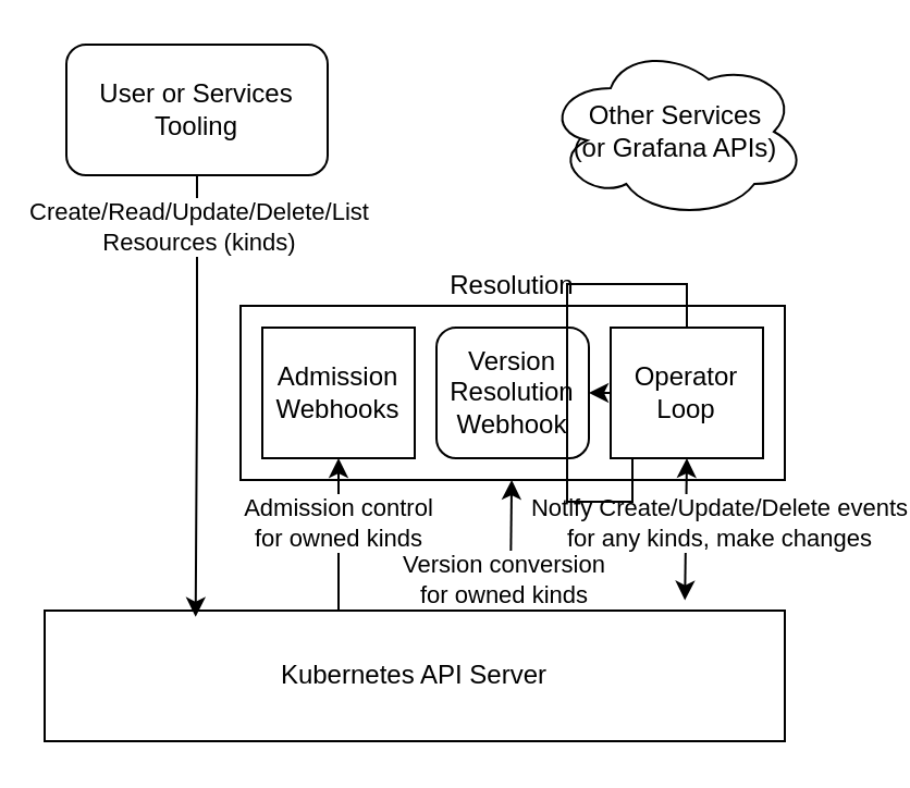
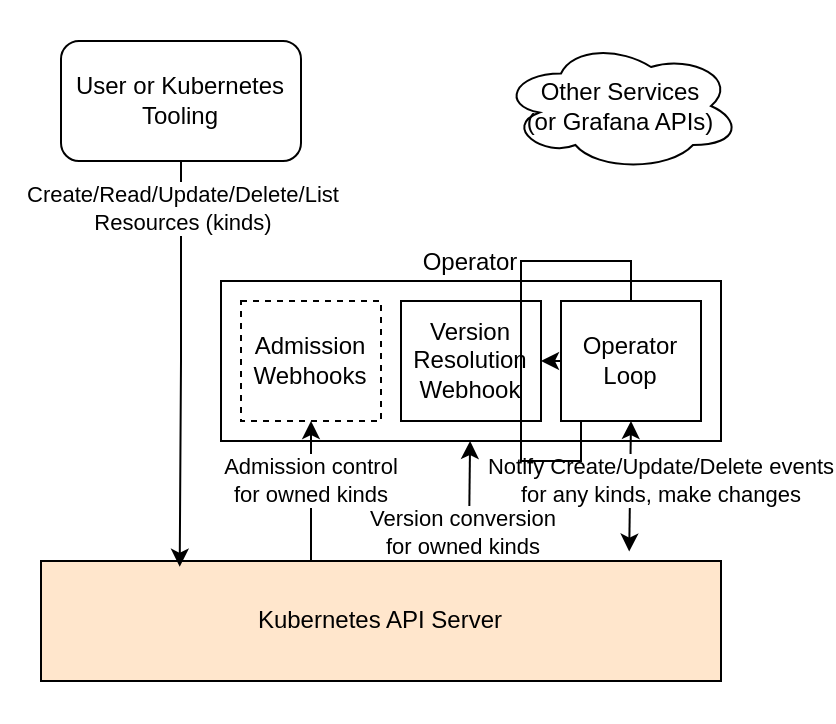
- <mxCell id="13" value="User or Services Tooling" style="rounded=1;whiteSpace=wrap;html=1;" parent="1" vertex="1"><mxGeometry x="30" y="20" width="120" height="60" as="geometry" /></mxCell>
+ <mxCell id="13" value="User or Kubernetes Tooling" style="rounded=1;whiteSpace=wrap;html=1;" parent="1" vertex="1"><mxGeometry x="30" y="20" width="120" height="60" as="geometry" /></mxCell>
- <mxCell id="5" value="&lt;div&gt;Other Services&lt;/div&gt;&lt;div&gt;(or Grafana APIs)&lt;br&gt;&lt;/div&gt;" style="ellipse;shape=cloud;whiteSpace=wrap;html=1;" parent="1" vertex="1"><mxGeometry x="250" y="20" width="120" height="80" as="geometry" /></mxCell>
+ <mxCell id="5" value="&lt;div&gt;Other Services&lt;/div&gt;&lt;div&gt;(or Grafana APIs)&lt;br&gt;&lt;/div&gt;" style="ellipse;shape=cloud;whiteSpace=wrap;html=1;" parent="1" vertex="1"><mxGeometry x="250" y="20" width="120" height="65" as="geometry" /></mxCell>
- <mxCell id="2" value="Resolution" style="rounded=0;whiteSpace=wrap;html=1;labelPosition=center;verticalLabelPosition=top;align=center;verticalAlign=bottom;" parent="1" vertex="1"><mxGeometry x="110" y="140" width="250" height="80" as="geometry" /></mxCell>
+ <mxCell id="2" value="Operator" style="rounded=0;whiteSpace=wrap;html=1;labelPosition=center;verticalLabelPosition=top;align=center;verticalAlign=bottom;" parent="1" vertex="1"><mxGeometry x="110" y="140" width="250" height="80" as="geometry" /></mxCell>
- <mxCell id="6" value="Admission Webhooks" style="rounded=0;whiteSpace=wrap;html=1;" parent="1" vertex="1"><mxGeometry x="120" y="150" width="70" height="60" as="geometry" /></mxCell>
+ <mxCell id="6" value="Admission Webhooks" style="rounded=0;whiteSpace=wrap;html=1;dashed=1;" parent="1" vertex="1"><mxGeometry x="120" y="150" width="70" height="60" as="geometry" /></mxCell>
- <mxCell id="7" value="Version Resolution Webhook" style="whiteSpace=wrap;html=1;rounded=1;" parent="1" vertex="1"><mxGeometry x="200" y="150" width="70" height="60" as="geometry" /></mxCell>
+ <mxCell id="7" value="Version Resolution Webhook" style="rounded=0;whiteSpace=wrap;html=1;" parent="1" vertex="1"><mxGeometry x="200" y="150" width="70" height="60" as="geometry" /></mxCell>
- <mxCell id="3" value="Kubernetes API Server" style="rounded=0;whiteSpace=wrap;html=1;" parent="1" vertex="1"><mxGeometry x="20" y="280" width="340" height="60" as="geometry" /></mxCell>
+ <mxCell id="3" value="Kubernetes API Server" style="rounded=0;whiteSpace=wrap;html=1;fillColor=#ffe6cc;" parent="1" vertex="1"><mxGeometry x="20" y="280" width="340" height="60" as="geometry" /></mxCell>
